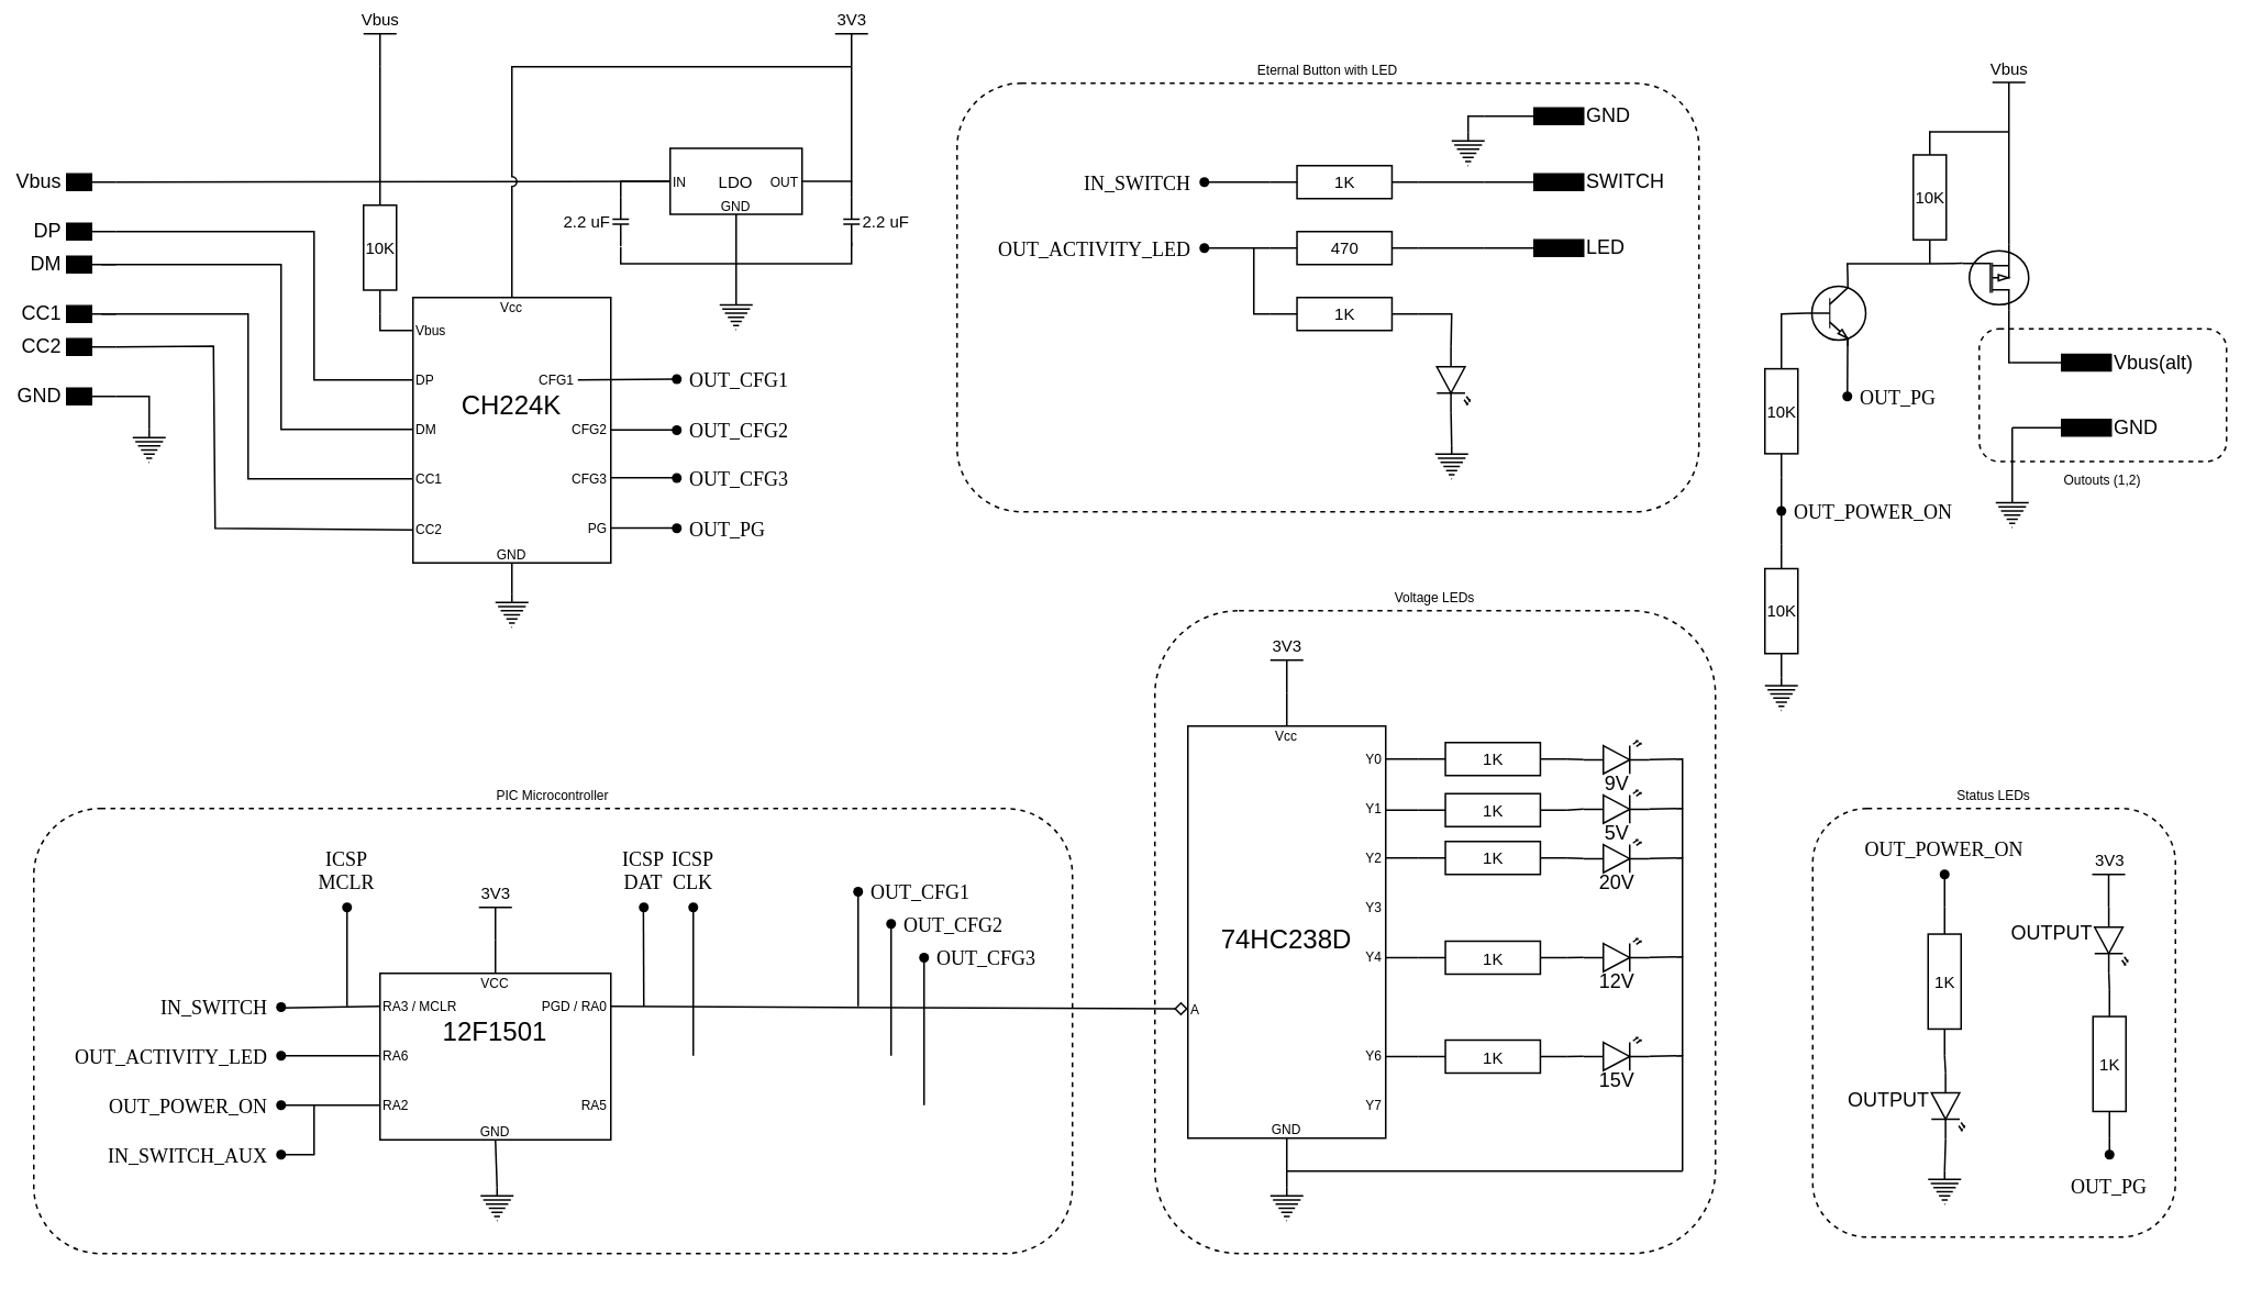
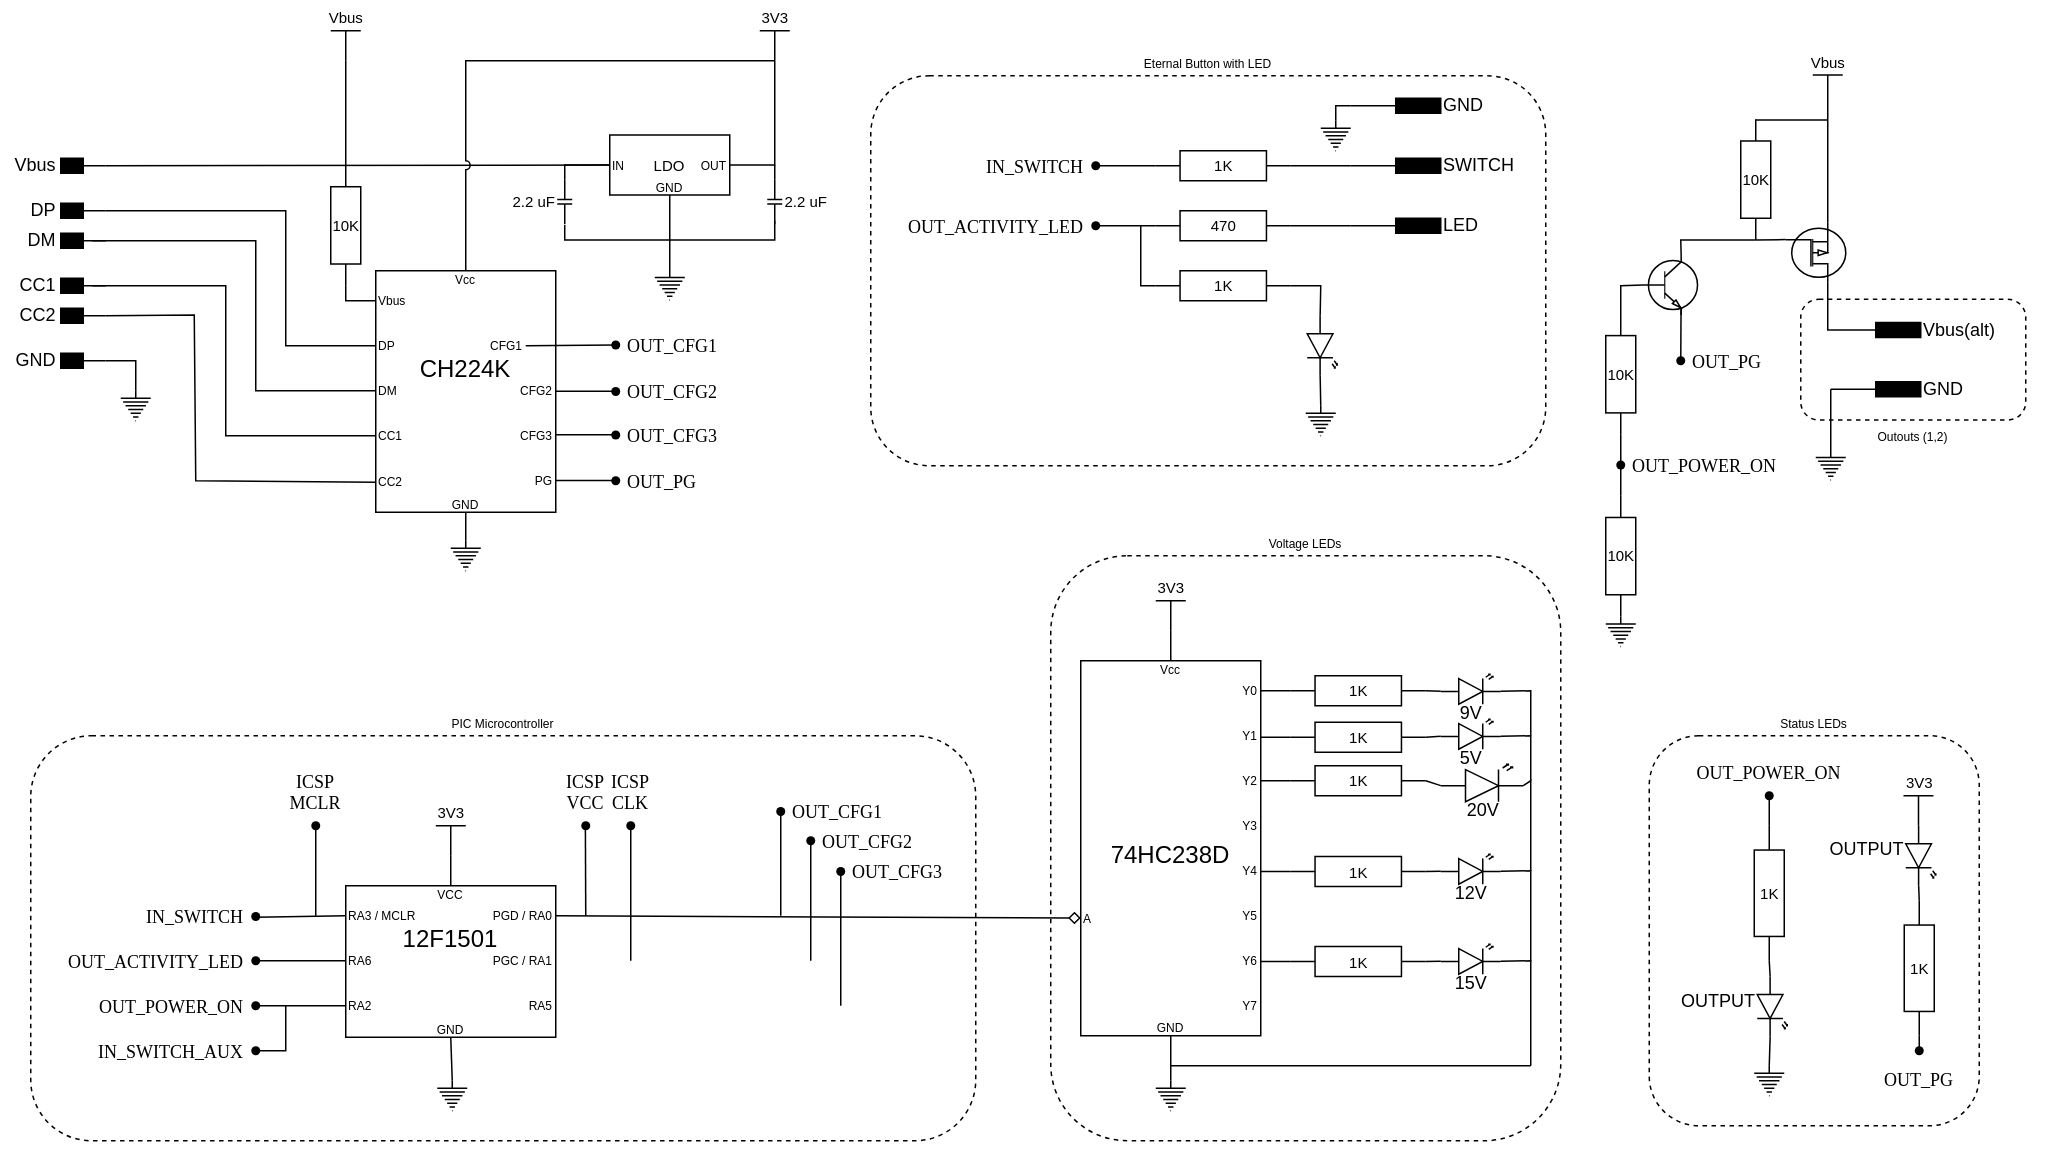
- <mxCell id="134" value="20V" style="verticalLabelPosition=bottom;shadow=0;dashed=0;align=center;html=1;verticalAlign=top;shape=mxgraph.electrical.opto_electronics.led_2;pointerEvents=1;direction=east;spacingBottom=0;spacingTop=-8;" parent="1" vertex="1"><mxGeometry x="960" y="509" width="40" height="20" as="geometry" /></mxCell>
+ <mxCell id="134" value="20V" style="verticalLabelPosition=bottom;shadow=0;dashed=0;align=center;html=1;verticalAlign=top;shape=mxgraph.electrical.opto_electronics.led_2;pointerEvents=1;direction=east;spacingBottom=0;spacingTop=-8;" parent="1" vertex="1"><mxGeometry x="960" y="509" width="55" height="25" as="geometry" /></mxCell>
- <mxCell id="93" value="ICSP&#10;DAT" style="shape=waypoint;sketch=0;fillStyle=solid;size=6;pointerEvents=1;points=[];fillColor=none;resizable=0;rotatable=0;perimeter=centerPerimeter;snapToPoint=1;verticalAlign=bottom;spacingBottom=0;spacingTop=0;fontFamily=Verdana;fontSize=12;labelPosition=center;verticalLabelPosition=top;align=center;spacingRight=0;spacingLeft=0;spacing=-12;" parent="1" vertex="1"><mxGeometry x="370" y="530" width="40" height="40" as="geometry" /></mxCell>
+ <mxCell id="93" value="ICSP&#10;VCC" style="shape=waypoint;sketch=0;fillStyle=solid;size=6;pointerEvents=1;points=[];fillColor=none;resizable=0;rotatable=0;perimeter=centerPerimeter;snapToPoint=1;verticalAlign=bottom;spacingBottom=0;spacingTop=0;fontFamily=Verdana;fontSize=12;labelPosition=center;verticalLabelPosition=top;align=center;spacingRight=0;spacingLeft=0;spacing=-12;" parent="1" vertex="1"><mxGeometry x="370" y="530" width="40" height="40" as="geometry" /></mxCell>
+ <mxCell id="130" value="Y5" style="text;html=1;strokeColor=none;fillColor=none;align=right;verticalAlign=middle;whiteSpace=wrap;rounded=0;fontSize=8;labelPosition=center;verticalLabelPosition=middle;" parent="117" vertex="1"><mxGeometry x="90" y="160" width="30" height="20" as="geometry" /></mxCell>
+ <mxCell id="191" value="PGC / RA1" style="text;html=1;strokeColor=none;fillColor=none;align=right;verticalAlign=middle;whiteSpace=wrap;rounded=0;fontSize=8;" parent="1" vertex="1"><mxGeometry x="320" y="630" width="50" height="20" as="geometry" /></mxCell>
